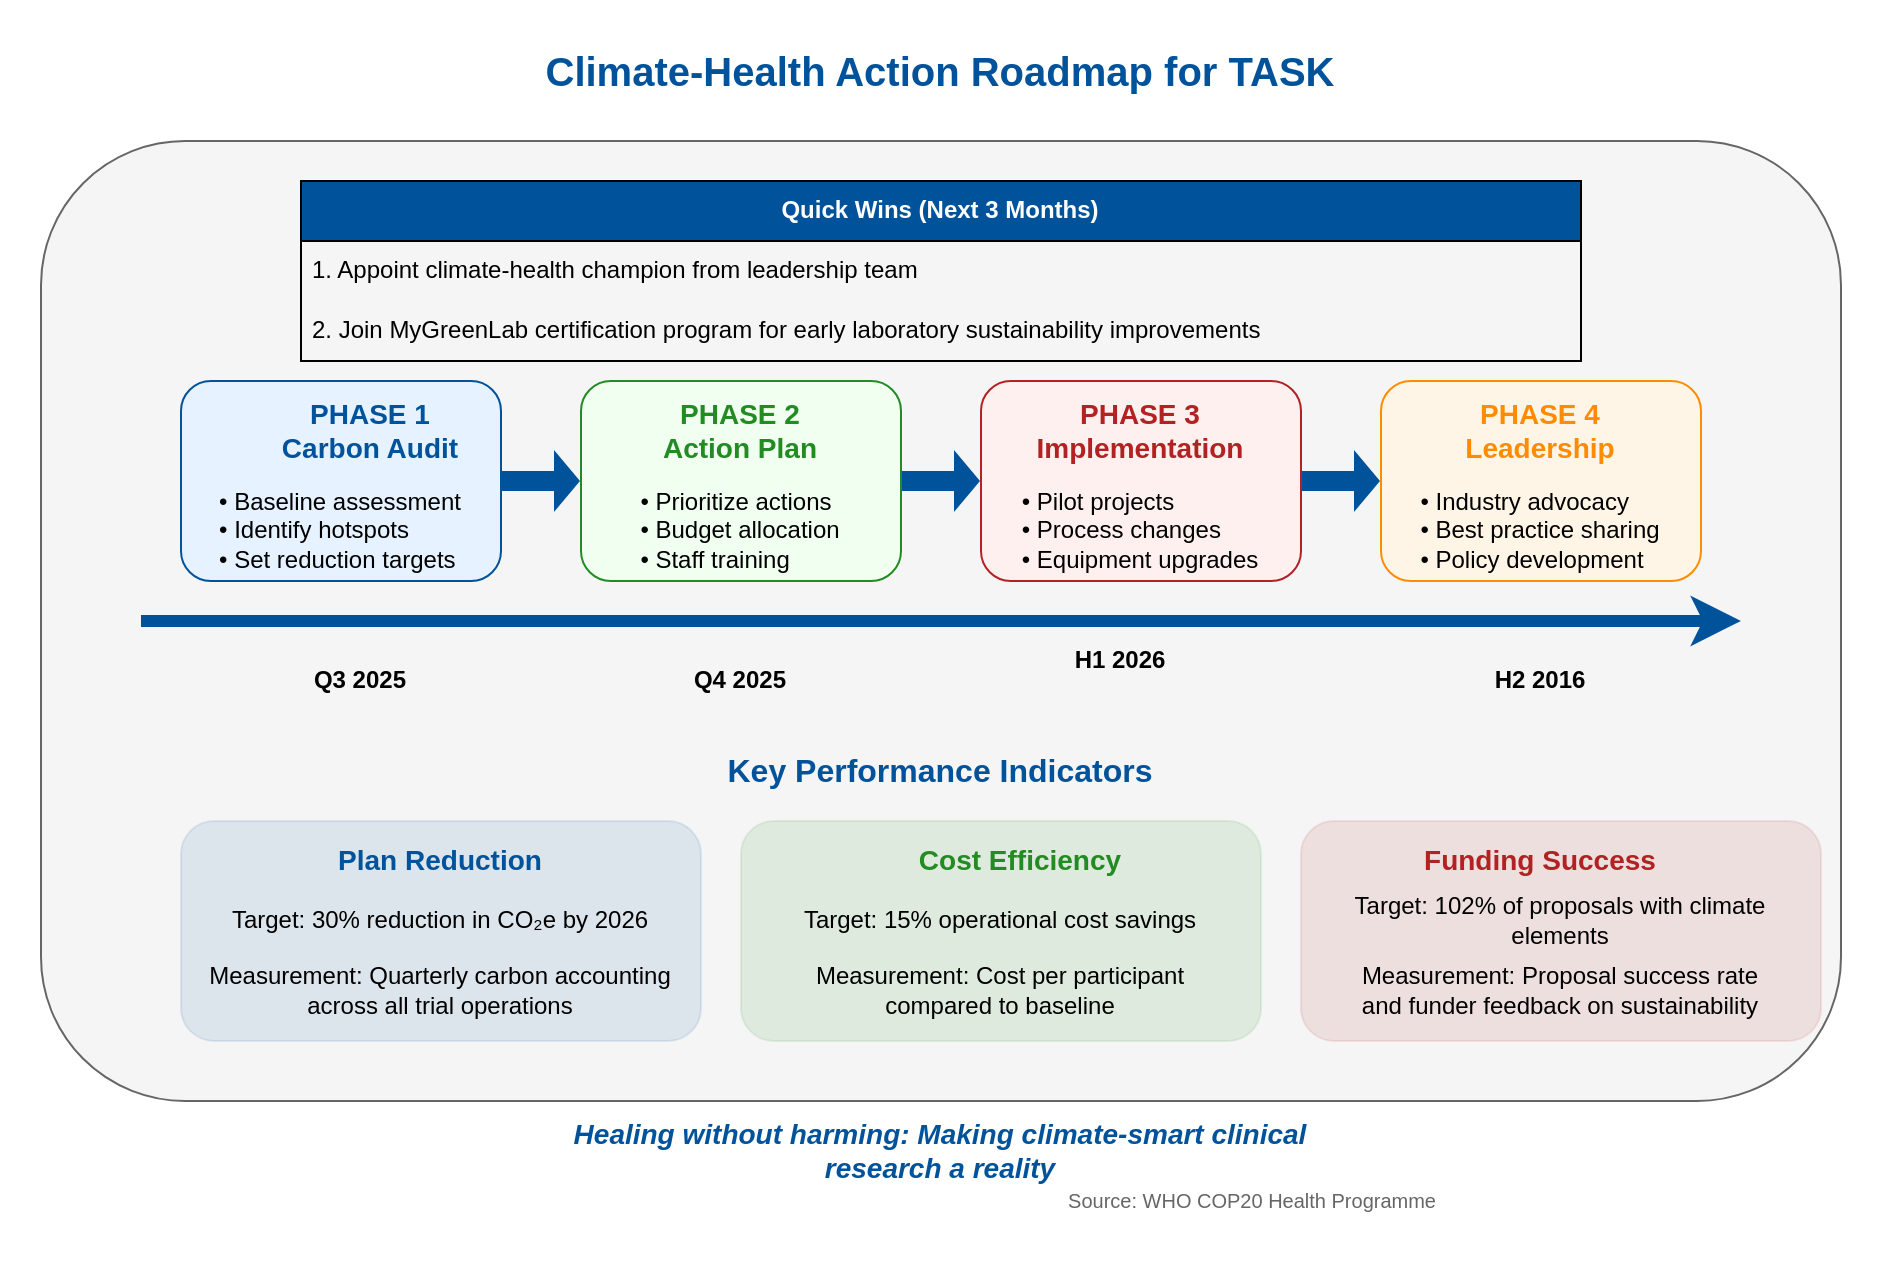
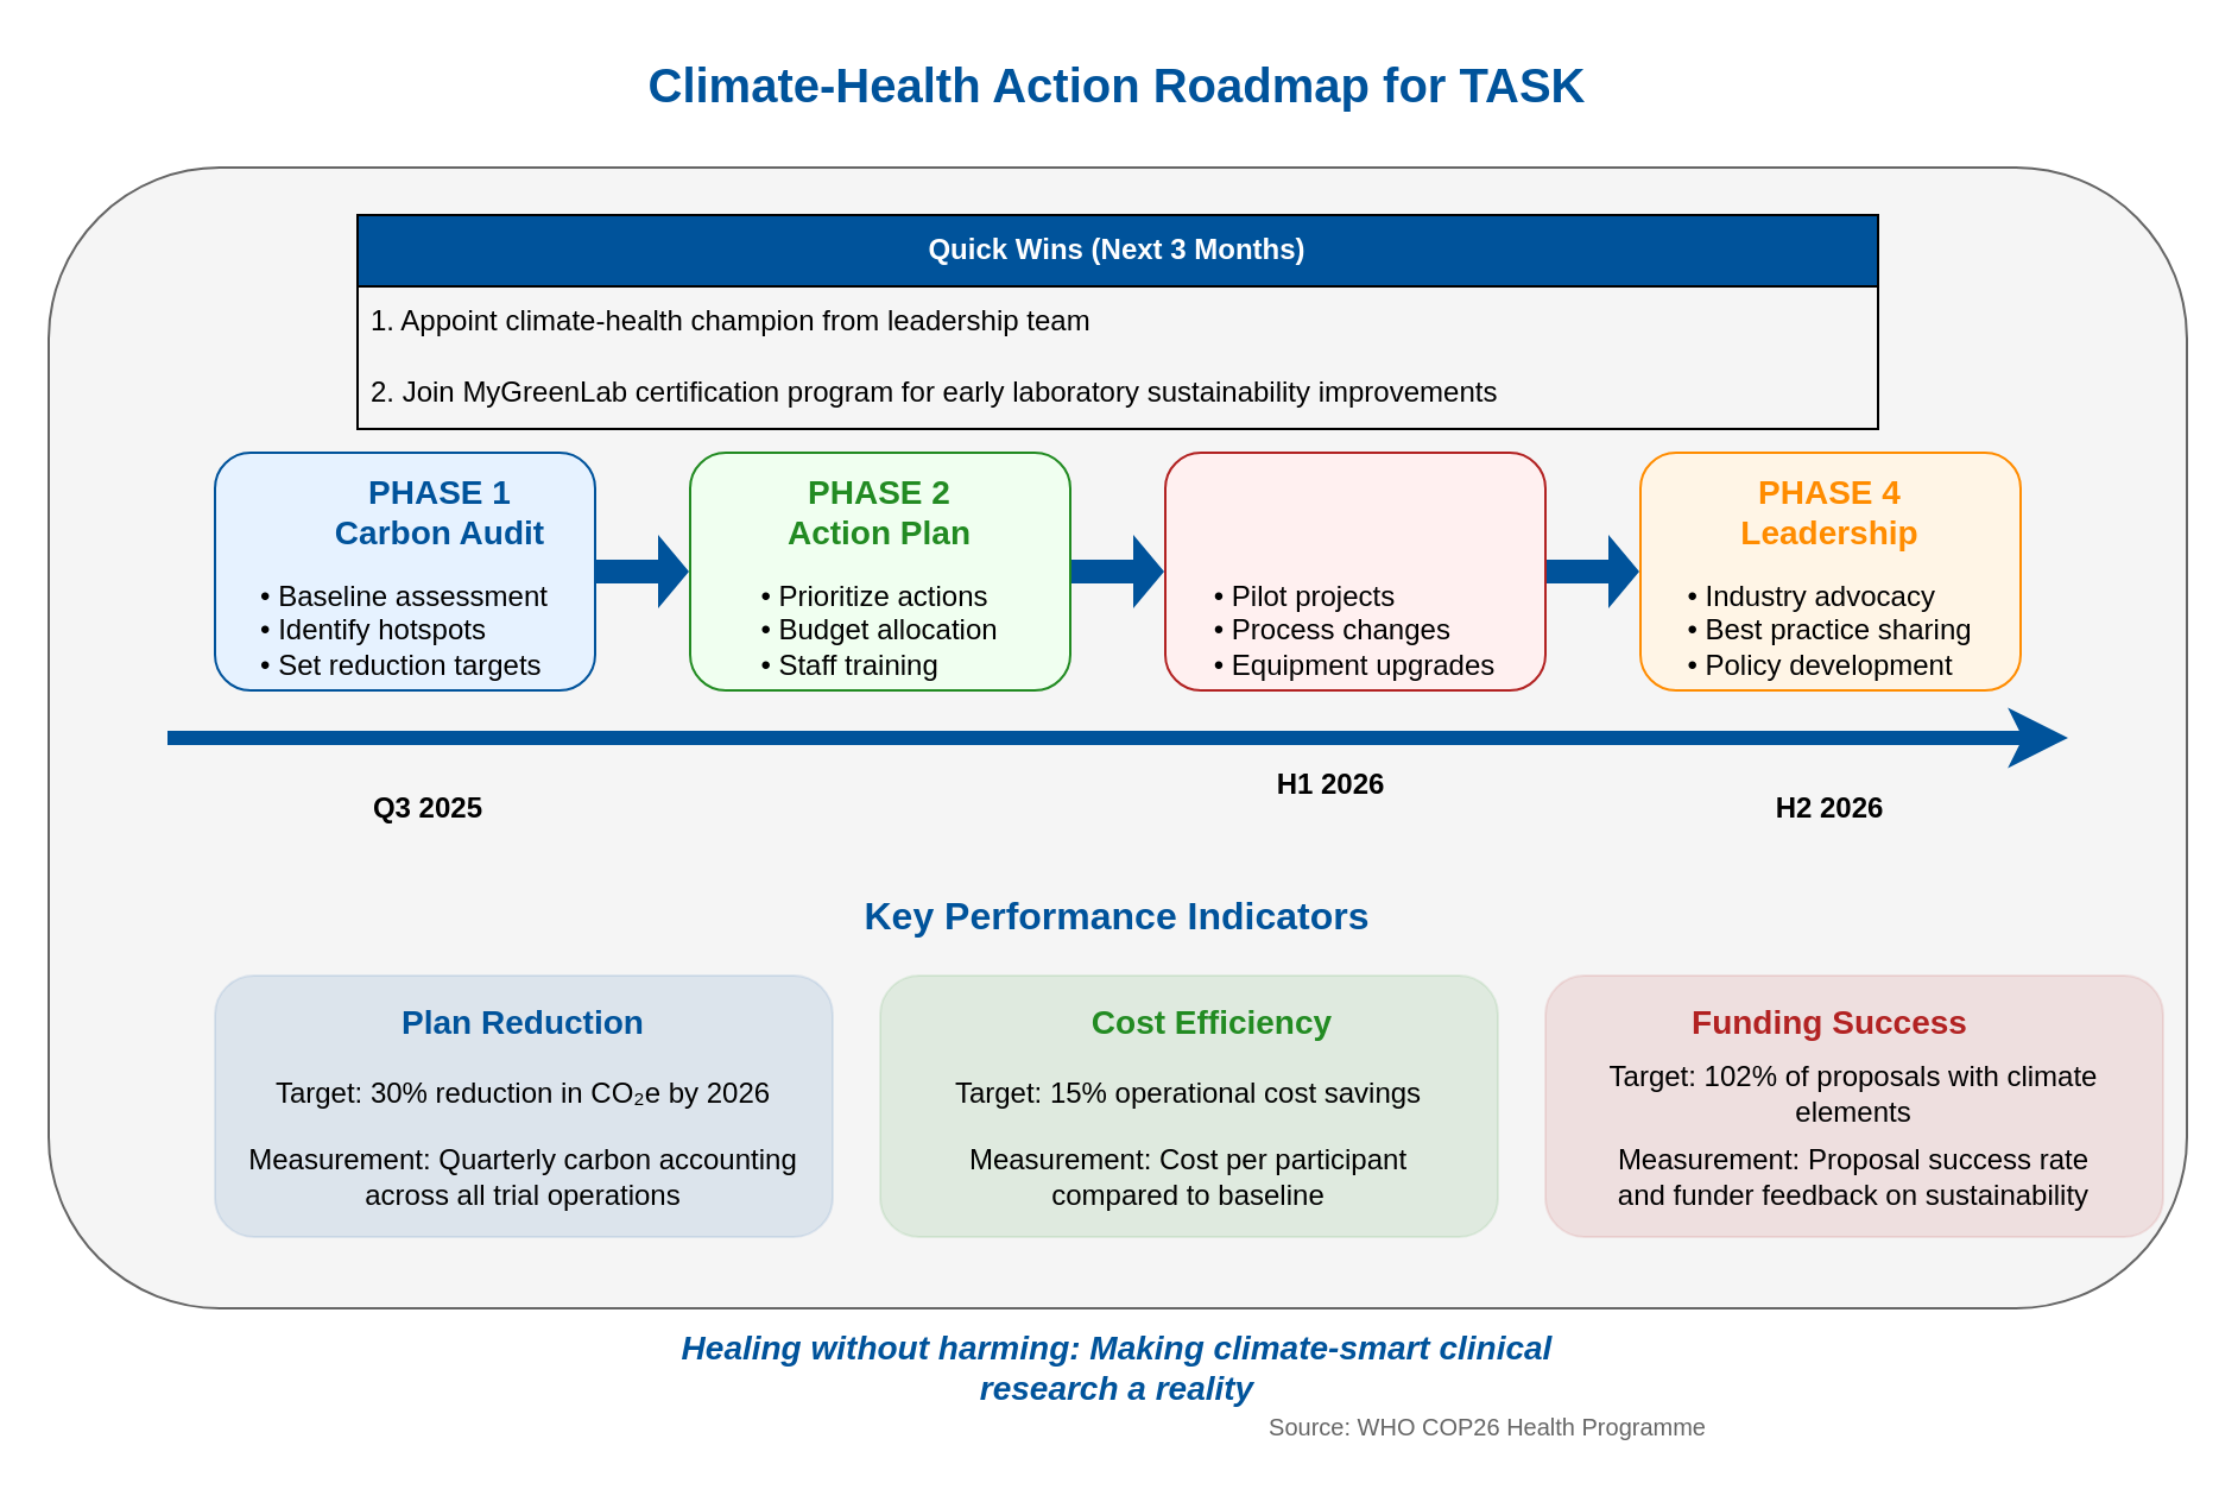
- <mxCell id="14" value="&lt;font style=&quot;font-size: 14px;&quot;&gt;&lt;b&gt;PHASE 3&lt;br&gt;Implementation&lt;/b&gt;&lt;/font&gt;" style="text;html=1;strokeColor=none;fillColor=none;align=center;verticalAlign=middle;whiteSpace=wrap;rounded=0;fontColor=#B22222;" parent="1" vertex="1"><mxGeometry x="515" y="200" width="110" height="30" as="geometry" /></mxCell>
- <mxCell id="12" value="Q4 2025" style="text;html=1;strokeColor=none;fillColor=none;align=center;verticalAlign=middle;whiteSpace=wrap;rounded=0;fontStyle=1" parent="1" vertex="1"><mxGeometry x="330" y="330" width="80" height="20" as="geometry" /></mxCell>
- <mxCell id="20" value="H2 2016" style="text;html=1;strokeColor=none;fillColor=none;align=center;verticalAlign=middle;whiteSpace=wrap;rounded=0;fontStyle=1" parent="1" vertex="1"><mxGeometry x="730" y="330" width="80" height="20" as="geometry" /></mxCell>
+ <mxCell id="20" value="H2 2026" style="text;html=1;strokeColor=none;fillColor=none;align=center;verticalAlign=middle;whiteSpace=wrap;rounded=0;fontStyle=1" parent="1" vertex="1"><mxGeometry x="730" y="330" width="80" height="20" as="geometry" /></mxCell>
- <mxCell id="41" value="Source: WHO COP20 Health Programme" style="text;html=1;strokeColor=none;fillColor=none;align=right;verticalAlign=middle;whiteSpace=wrap;rounded=0;fontColor=#666666;fontSize=10;" parent="1" vertex="1"><mxGeometry x="520" y="590" width="200" height="20" as="geometry" /></mxCell>
+ <mxCell id="41" value="Source: WHO COP26 Health Programme" style="text;html=1;strokeColor=none;fillColor=none;align=right;verticalAlign=middle;whiteSpace=wrap;rounded=0;fontColor=#666666;fontSize=10;" parent="1" vertex="1"><mxGeometry x="520" y="590" width="200" height="20" as="geometry" /></mxCell>
